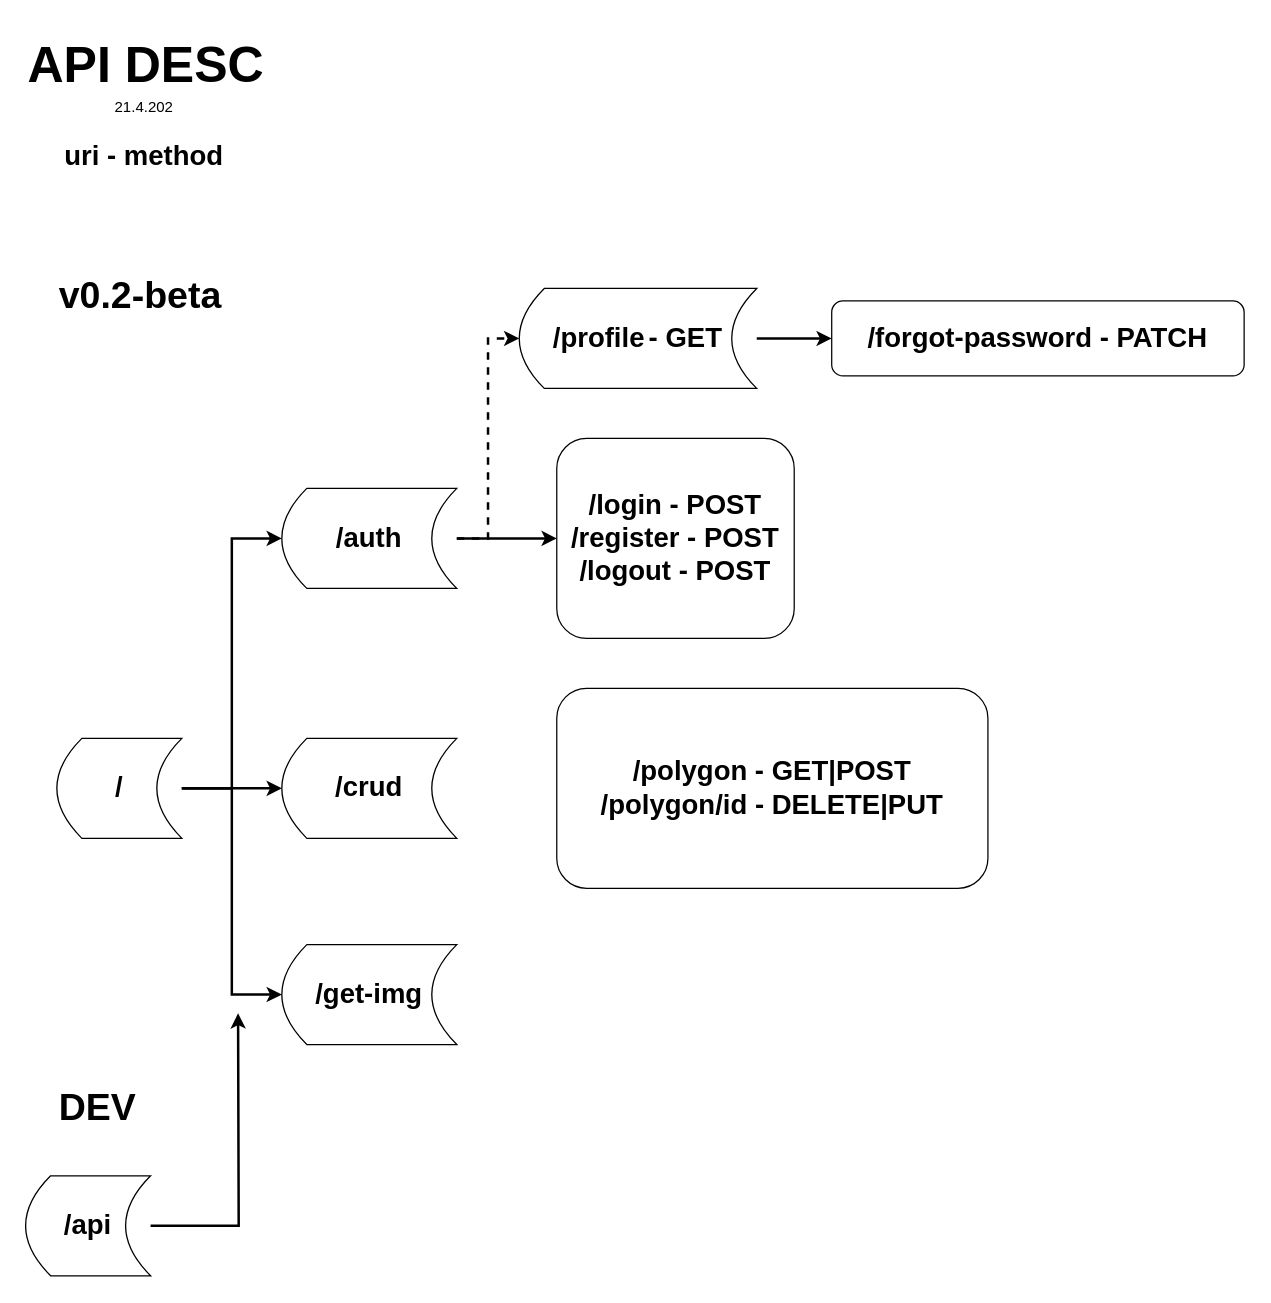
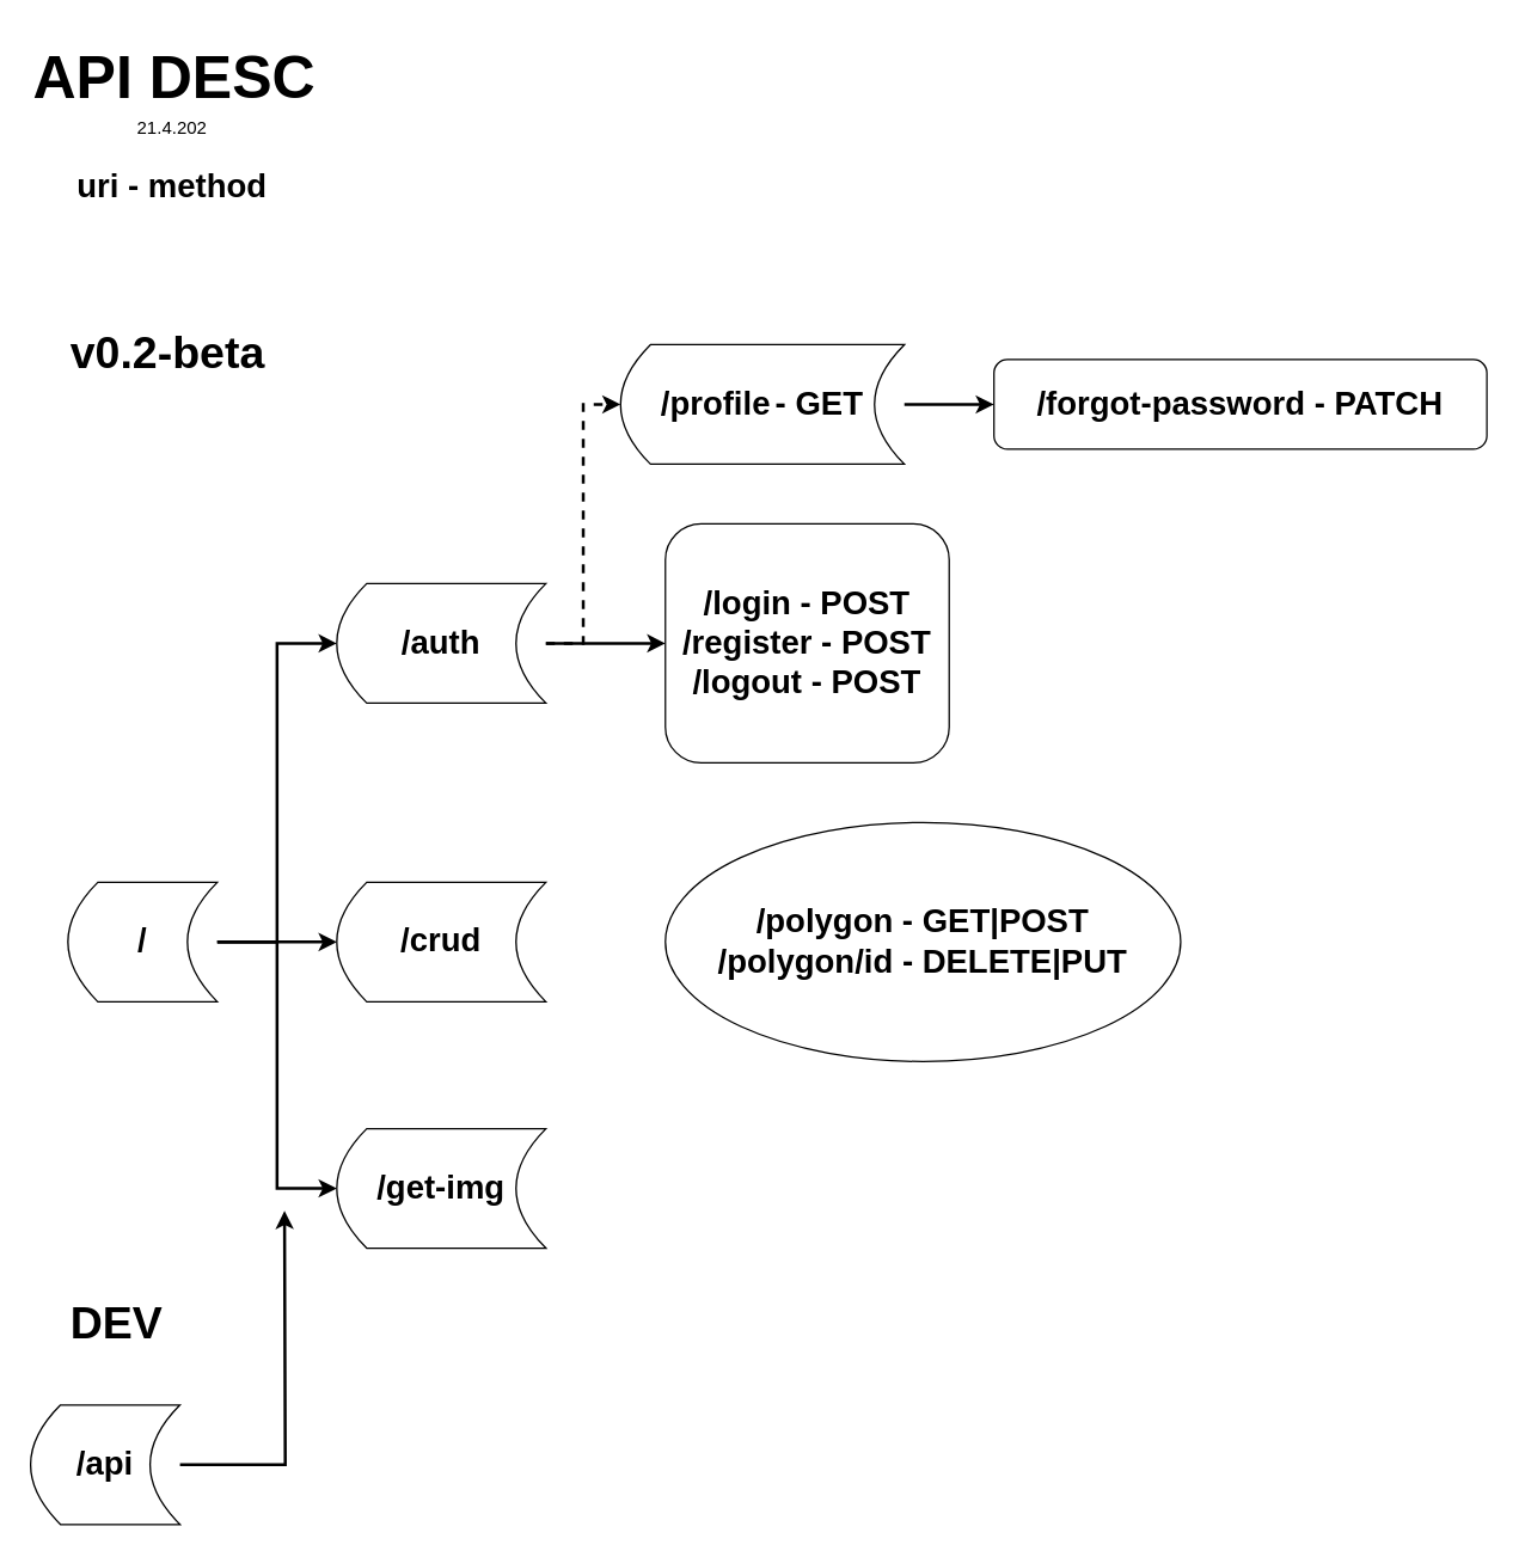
- <mxCell id="19" value="&lt;div&gt;&lt;b&gt;&lt;font style=&quot;font-size: 22px;&quot;&gt;/polygon - GET|POST&lt;/font&gt;&lt;/b&gt;&lt;/div&gt;&lt;div&gt;&lt;b&gt;&lt;font style=&quot;font-size: 22px;&quot;&gt;/polygon/id - DELETE|PUT&lt;/font&gt;&lt;/b&gt;&lt;/div&gt;" style="rounded=1;whiteSpace=wrap;html=1;" vertex="1" parent="1"><mxGeometry x="445" y="550" width="345" height="160" as="geometry" /></mxCell>
+ <mxCell id="19" value="&lt;div&gt;&lt;b&gt;&lt;font style=&quot;font-size: 22px;&quot;&gt;/polygon - GET|POST&lt;/font&gt;&lt;/b&gt;&lt;/div&gt;&lt;div&gt;&lt;b&gt;&lt;font style=&quot;font-size: 22px;&quot;&gt;/polygon/id - DELETE|PUT&lt;/font&gt;&lt;/b&gt;&lt;/div&gt;" style="ellipse;whiteSpace=wrap;html=1;" vertex="1" parent="1"><mxGeometry x="445" y="550" width="345" height="160" as="geometry" /></mxCell>
